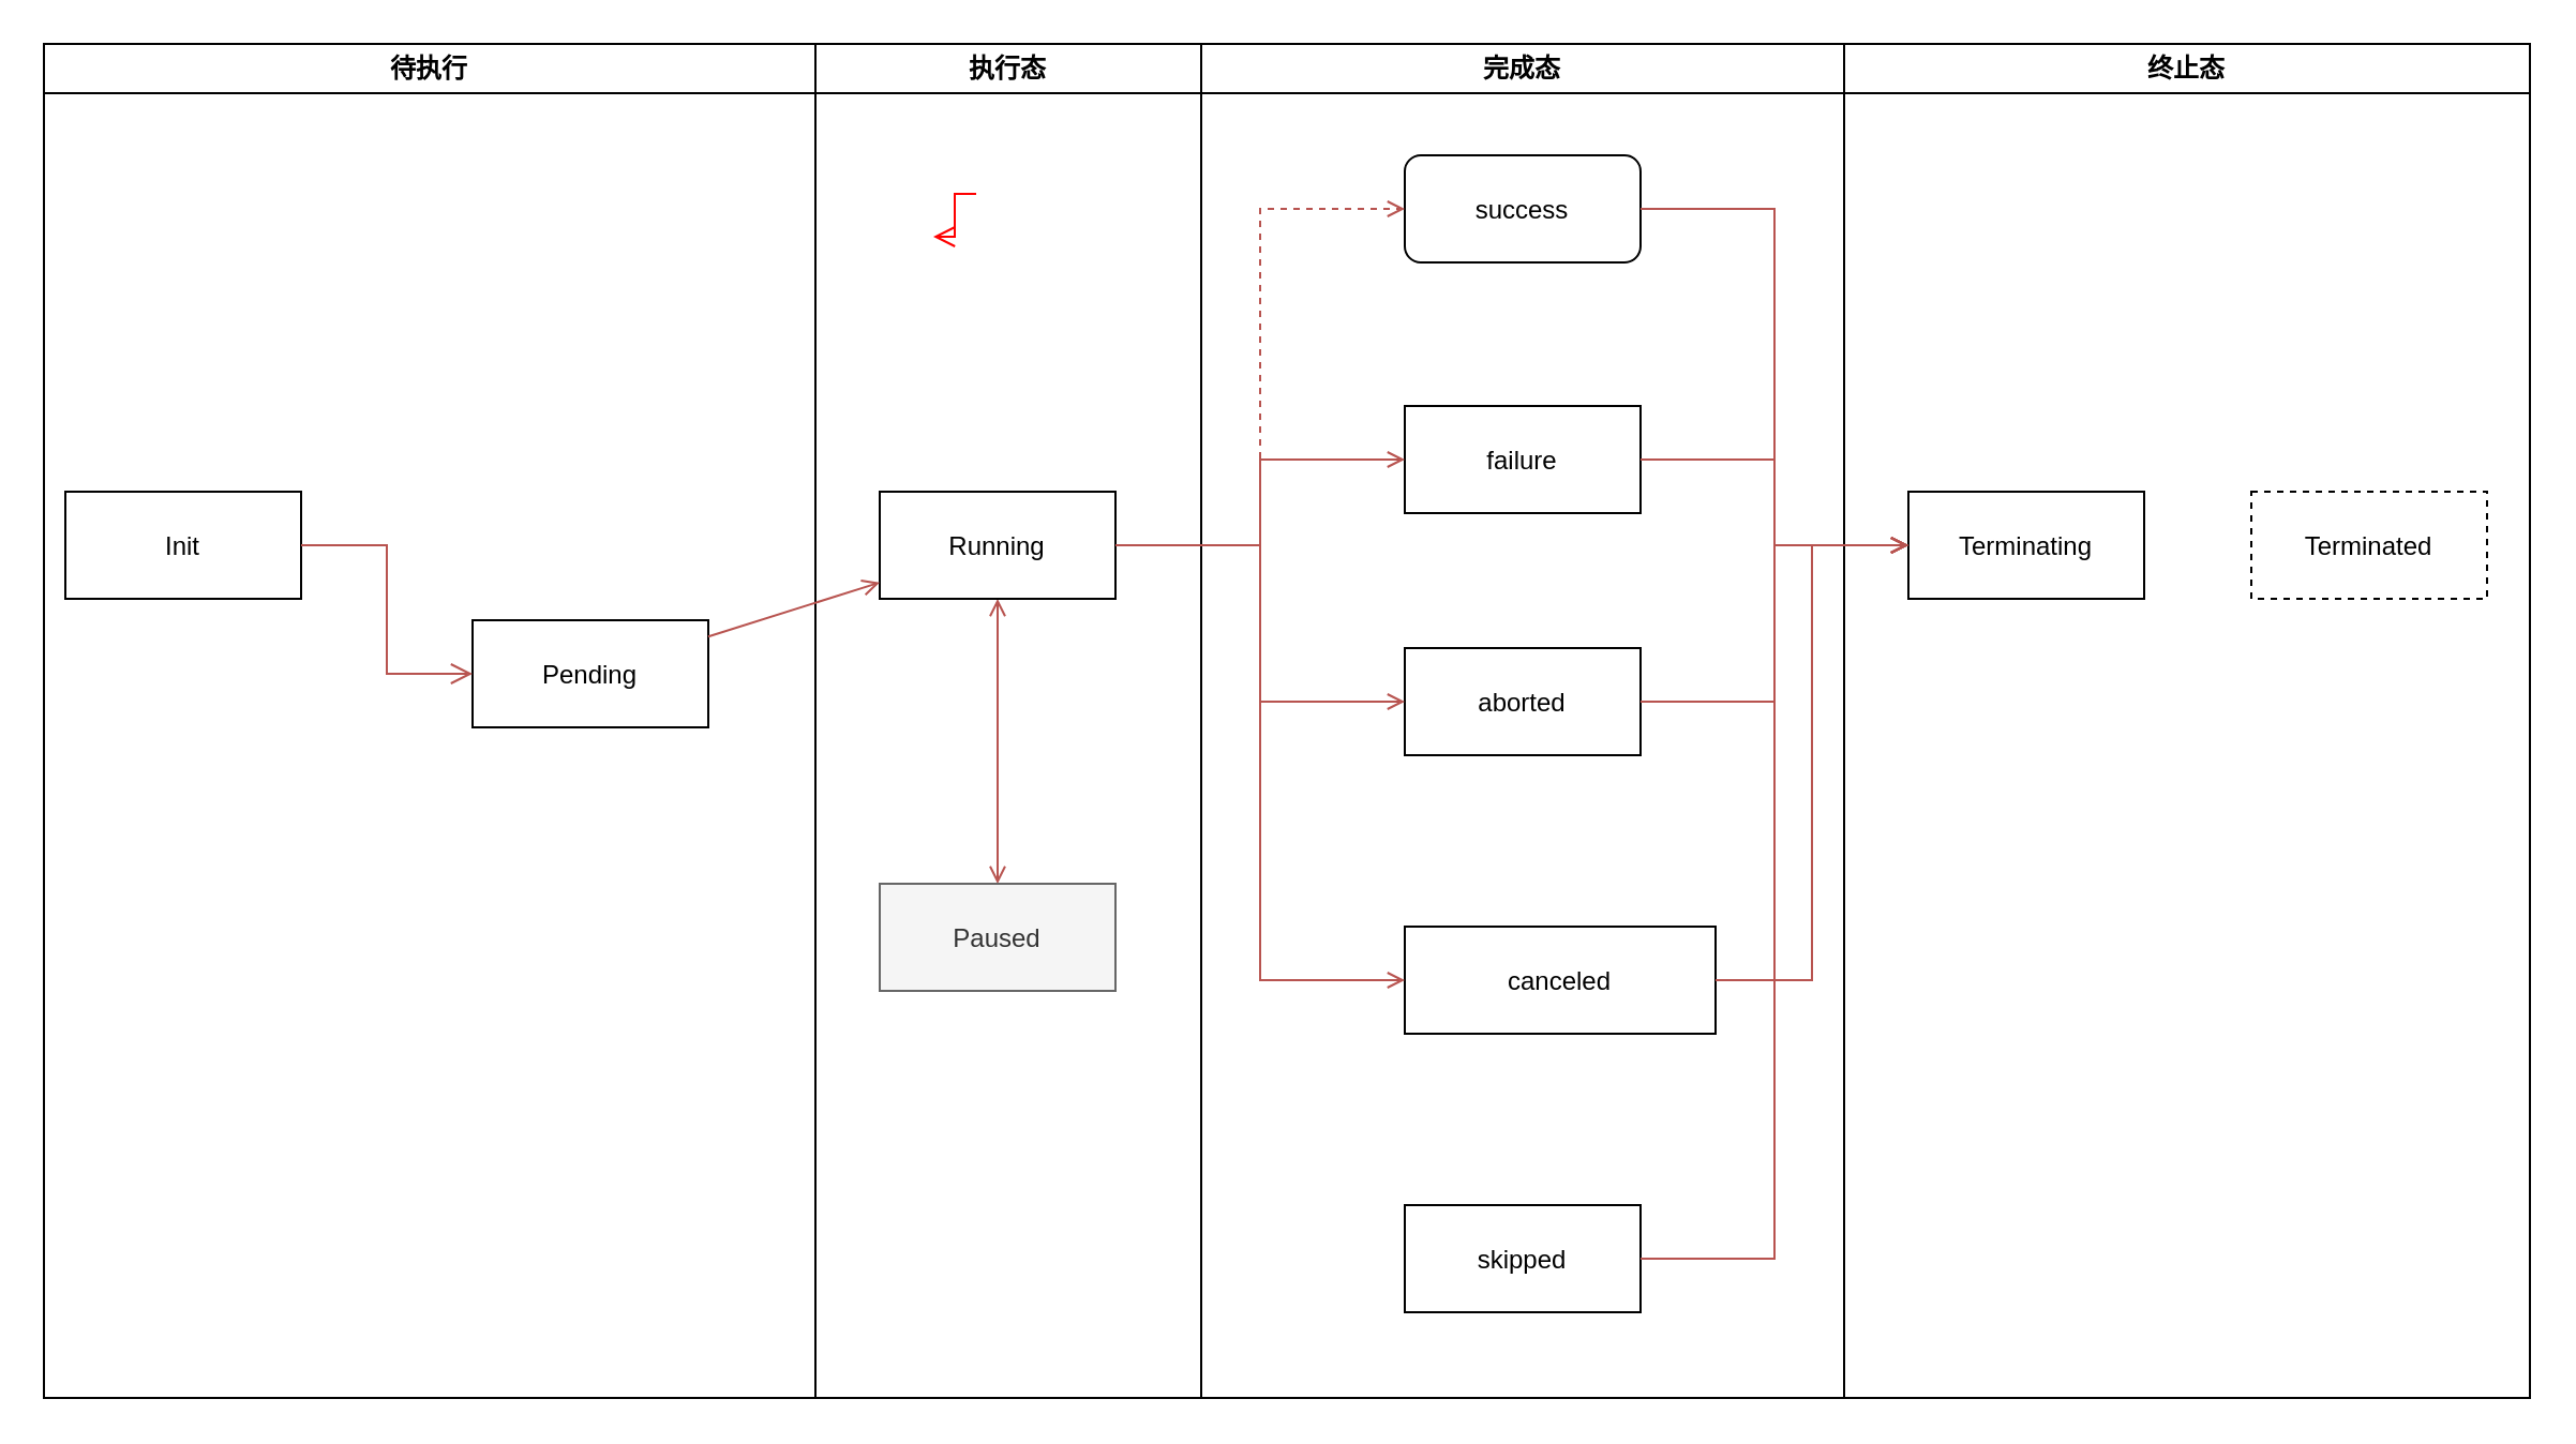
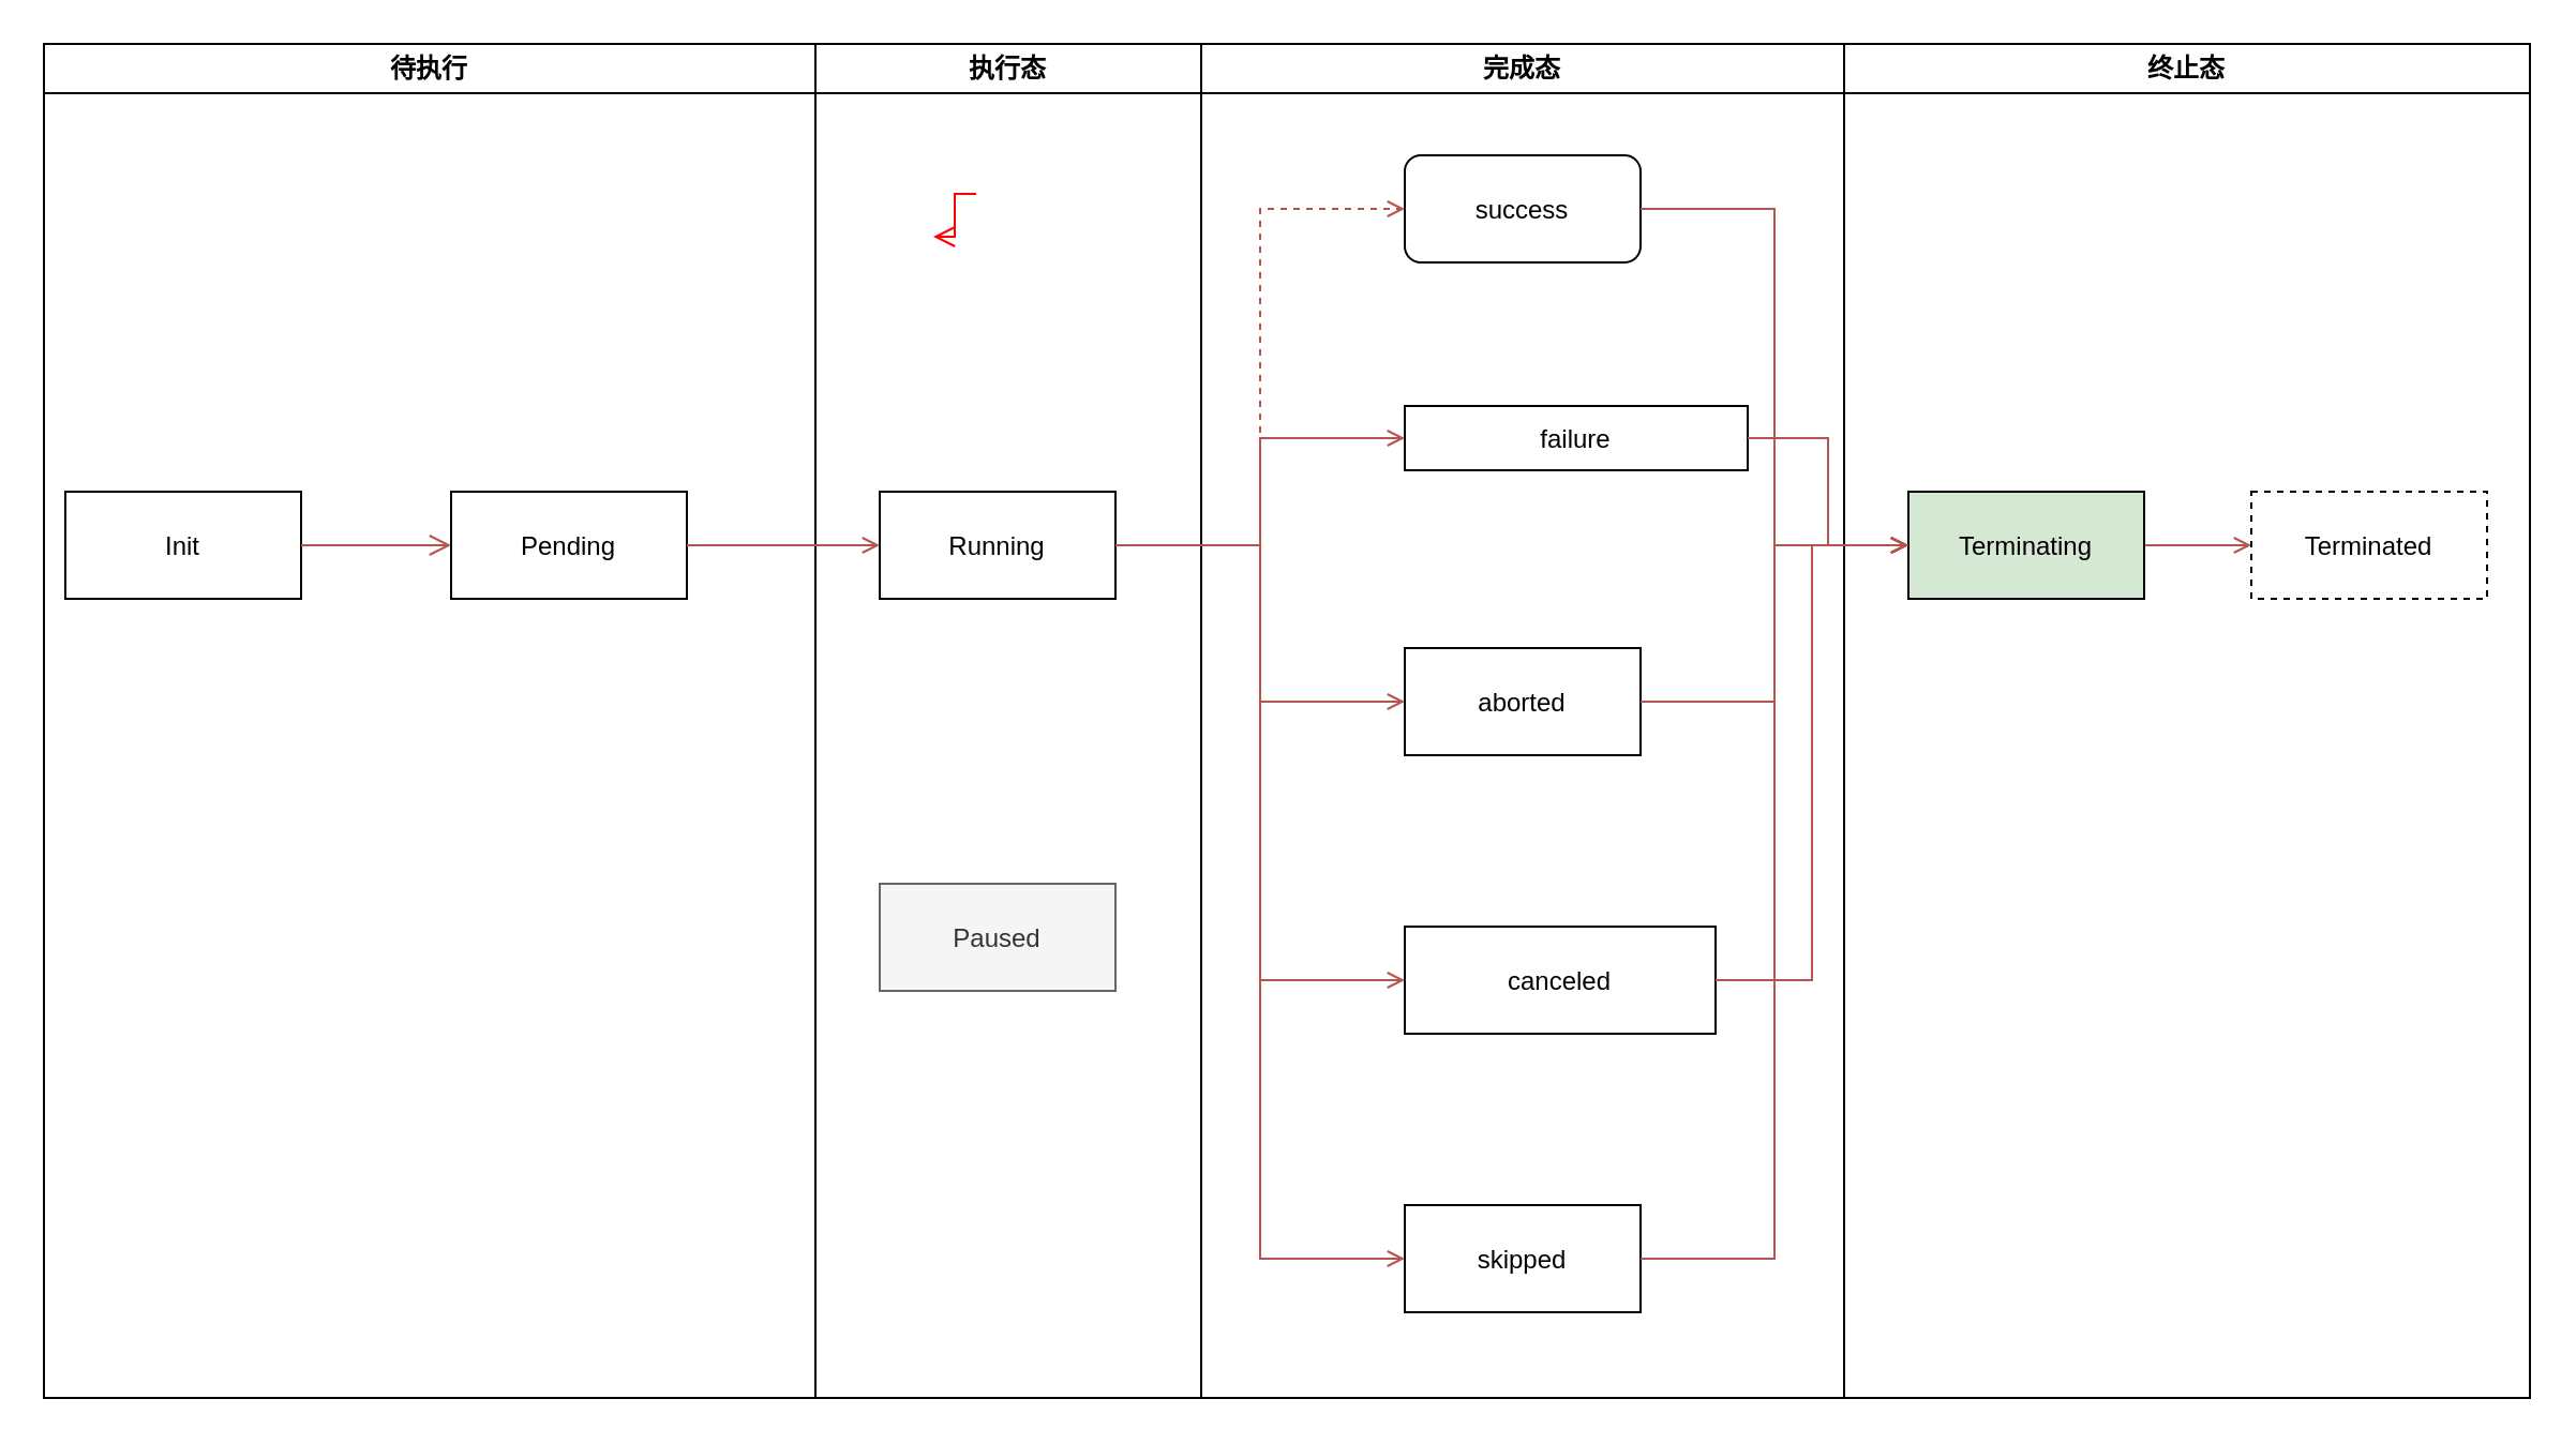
- <mxCell id="14" value="failure" style="" vertex="1" parent="12"><mxGeometry x="95" y="169" width="110" height="50" as="geometry" /></mxCell>
+ <mxCell id="14" value="failure" style="" vertex="1" parent="12"><mxGeometry x="95" y="169" width="160" height="30" as="geometry" /></mxCell>
- <mxCell id="22" value="Terminating" style="" vertex="1" parent="18"><mxGeometry x="30" y="209" width="110" height="50" as="geometry" /></mxCell>
+ <mxCell id="22" value="Terminating" style="fillColor=#d5e8d4;" vertex="1" parent="18"><mxGeometry x="30" y="209" width="110" height="50" as="geometry" /></mxCell>
+ <mxCell id="21" style="edgeStyle=orthogonalEdgeStyle;rounded=0;orthogonalLoop=1;jettySize=auto;html=1;entryX=0;entryY=0.5;entryDx=0;entryDy=0;fillColor=#f8cecc;strokeColor=#b85450;endArrow=open;endFill=0;" edge="1" parent="18" source="22" target="23"><mxGeometry relative="1" as="geometry" /></mxCell>
- <mxCell id="3" value="Pending" style="" parent="2" vertex="1"><mxGeometry x="200" y="269" width="110" height="50" as="geometry" /></mxCell>
+ <mxCell id="3" value="Pending" style="" parent="2" vertex="1"><mxGeometry x="190" y="209" width="110" height="50" as="geometry" /></mxCell>
- <mxCell id="9" style="edgeStyle=orthogonalEdgeStyle;rounded=0;orthogonalLoop=1;jettySize=auto;html=1;fillColor=#f8cecc;strokeColor=#b85450;endArrow=open;endFill=0;startArrow=open;startFill=0;" edge="1" parent="5" source="10" target="11"><mxGeometry relative="1" as="geometry" /></mxCell>
+ <mxCell id="34" style="edgeStyle=orthogonalEdgeStyle;rounded=0;orthogonalLoop=1;jettySize=auto;html=1;entryX=0;entryY=0.5;entryDx=0;entryDy=0;fillColor=#f8cecc;strokeColor=#b85450;endArrow=open;endFill=0;" edge="1" parent="1" source="10" target="17"><mxGeometry relative="1" as="geometry" /></mxCell>
